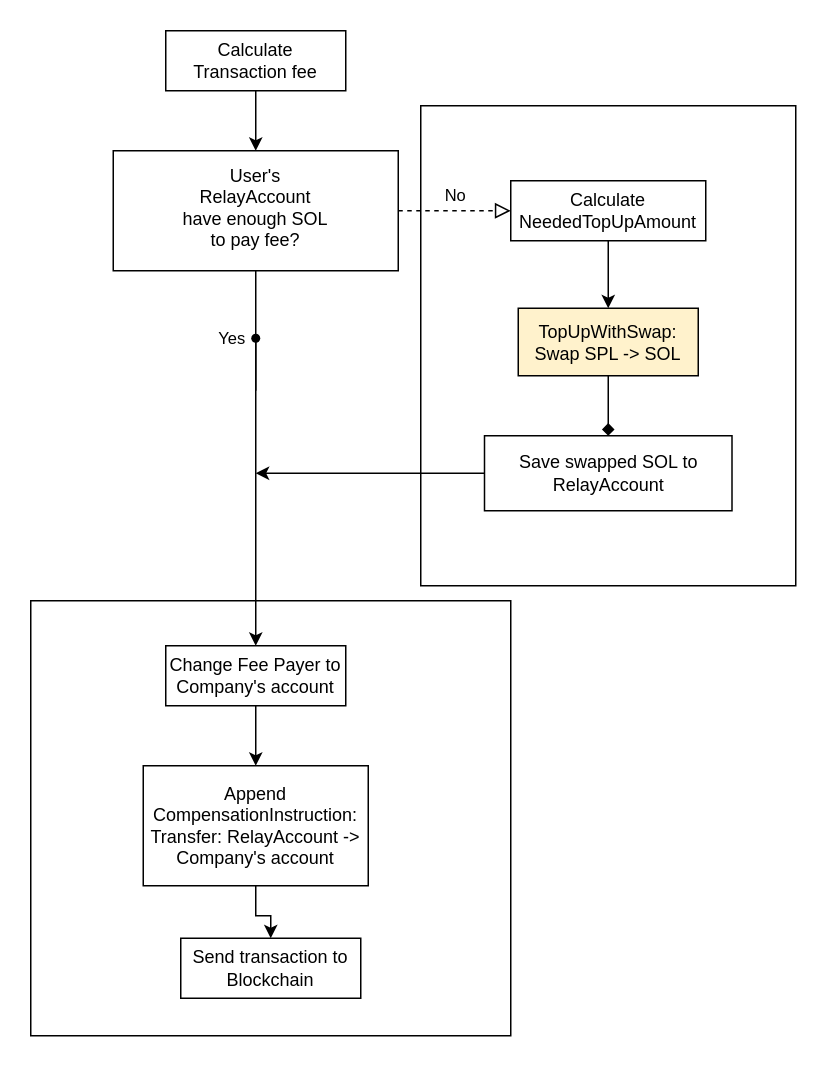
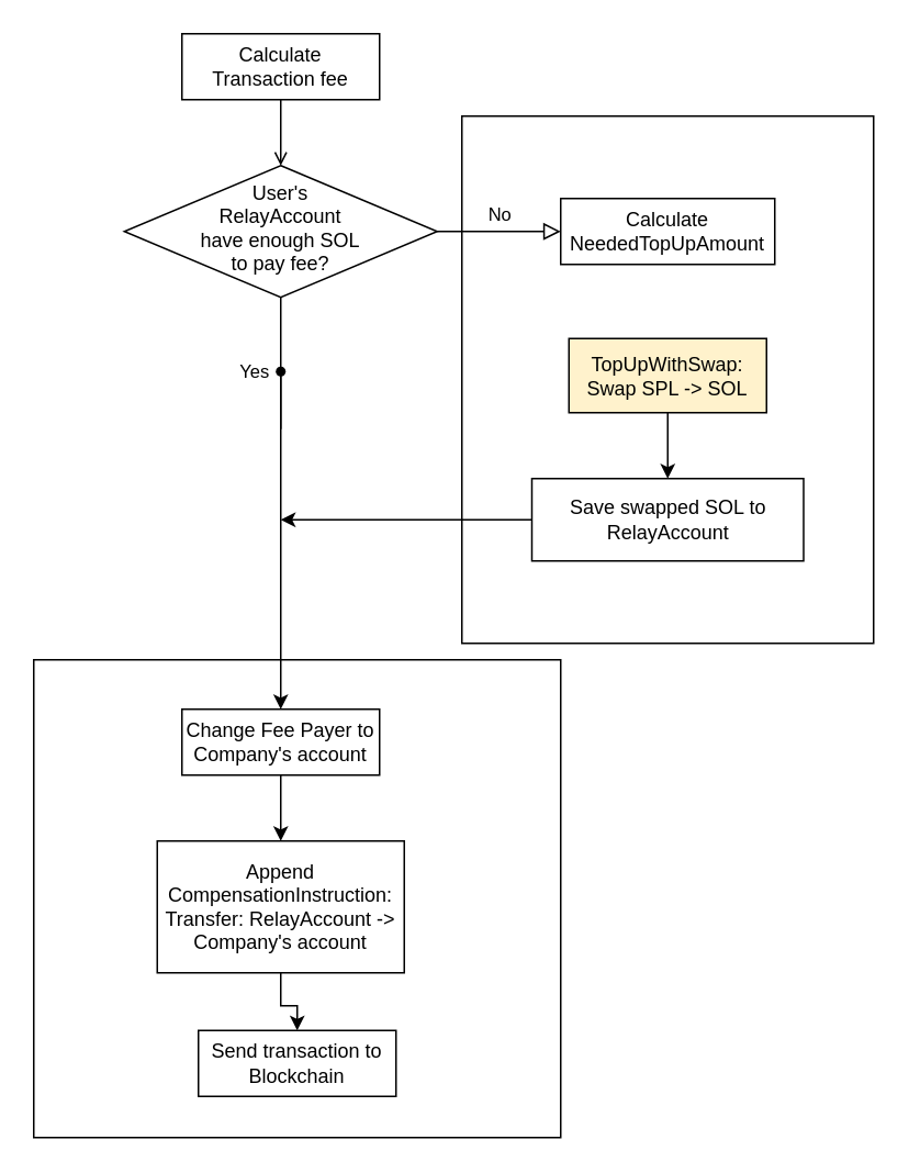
- <mxCell id="9" value="" style="edgeStyle=orthogonalEdgeStyle;rounded=0;orthogonalLoop=1;jettySize=auto;html=1;" edge="1" parent="1" source="10" target="6"><mxGeometry relative="1" as="geometry" /></mxCell>
+ <mxCell id="9" value="" style="edgeStyle=orthogonalEdgeStyle;rounded=0;orthogonalLoop=1;jettySize=auto;html=1;endArrow=open;" edge="1" parent="1" source="10" target="6"><mxGeometry relative="1" as="geometry" /></mxCell>
- <mxCell id="6" value="User's &lt;br&gt;RelayAccount&lt;br&gt;have enough SOL&lt;br&gt;to pay fee?" style="whiteSpace=wrap;html=1;shadow=0;fontFamily=Helvetica;fontSize=12;align=center;strokeWidth=1;spacing=6;spacingTop=-4;rounded=0;" parent="1" vertex="1"><mxGeometry x="75" y="100" width="190" height="80" as="geometry" /></mxCell>
+ <mxCell id="6" value="User's &lt;br&gt;RelayAccount&lt;br&gt;have enough SOL&lt;br&gt;to pay fee?" style="rhombus;whiteSpace=wrap;html=1;shadow=0;fontFamily=Helvetica;fontSize=12;align=center;strokeWidth=1;spacing=6;spacingTop=-4;rounded=0;" parent="1" vertex="1"><mxGeometry x="75" y="100" width="190" height="80" as="geometry" /></mxCell>
- <mxCell id="4" value="No" style="edgeStyle=orthogonalEdgeStyle;rounded=0;html=1;jettySize=auto;orthogonalLoop=1;fontSize=11;endArrow=block;endFill=0;endSize=8;strokeWidth=1;shadow=0;labelBackgroundColor=none;dashed=1;" parent="1" source="6" target="8" edge="1"><mxGeometry y="10" relative="1" as="geometry"><mxPoint as="offset" /></mxGeometry></mxCell>
+ <mxCell id="4" value="No" style="edgeStyle=orthogonalEdgeStyle;rounded=0;html=1;jettySize=auto;orthogonalLoop=1;fontSize=11;endArrow=block;endFill=0;endSize=8;strokeWidth=1;shadow=0;labelBackgroundColor=none;" parent="1" source="6" target="8" edge="1"><mxGeometry y="10" relative="1" as="geometry"><mxPoint as="offset" /></mxGeometry></mxCell>
- <mxCell id="7" value="" style="edgeStyle=orthogonalEdgeStyle;orthogonalLoop=1;jettySize=auto;html=1;" edge="1" parent="1" source="8" target="22"><mxGeometry relative="1" as="geometry" /></mxCell>
- <mxCell id="21" value="" style="edgeStyle=orthogonalEdgeStyle;orthogonalLoop=1;jettySize=auto;html=1;endArrow=diamond;" edge="1" parent="1" source="22" target="14"><mxGeometry relative="1" as="geometry" /></mxCell>
+ <mxCell id="21" value="" style="edgeStyle=orthogonalEdgeStyle;orthogonalLoop=1;jettySize=auto;html=1;" edge="1" parent="1" source="22" target="14"><mxGeometry relative="1" as="geometry" /></mxCell>
